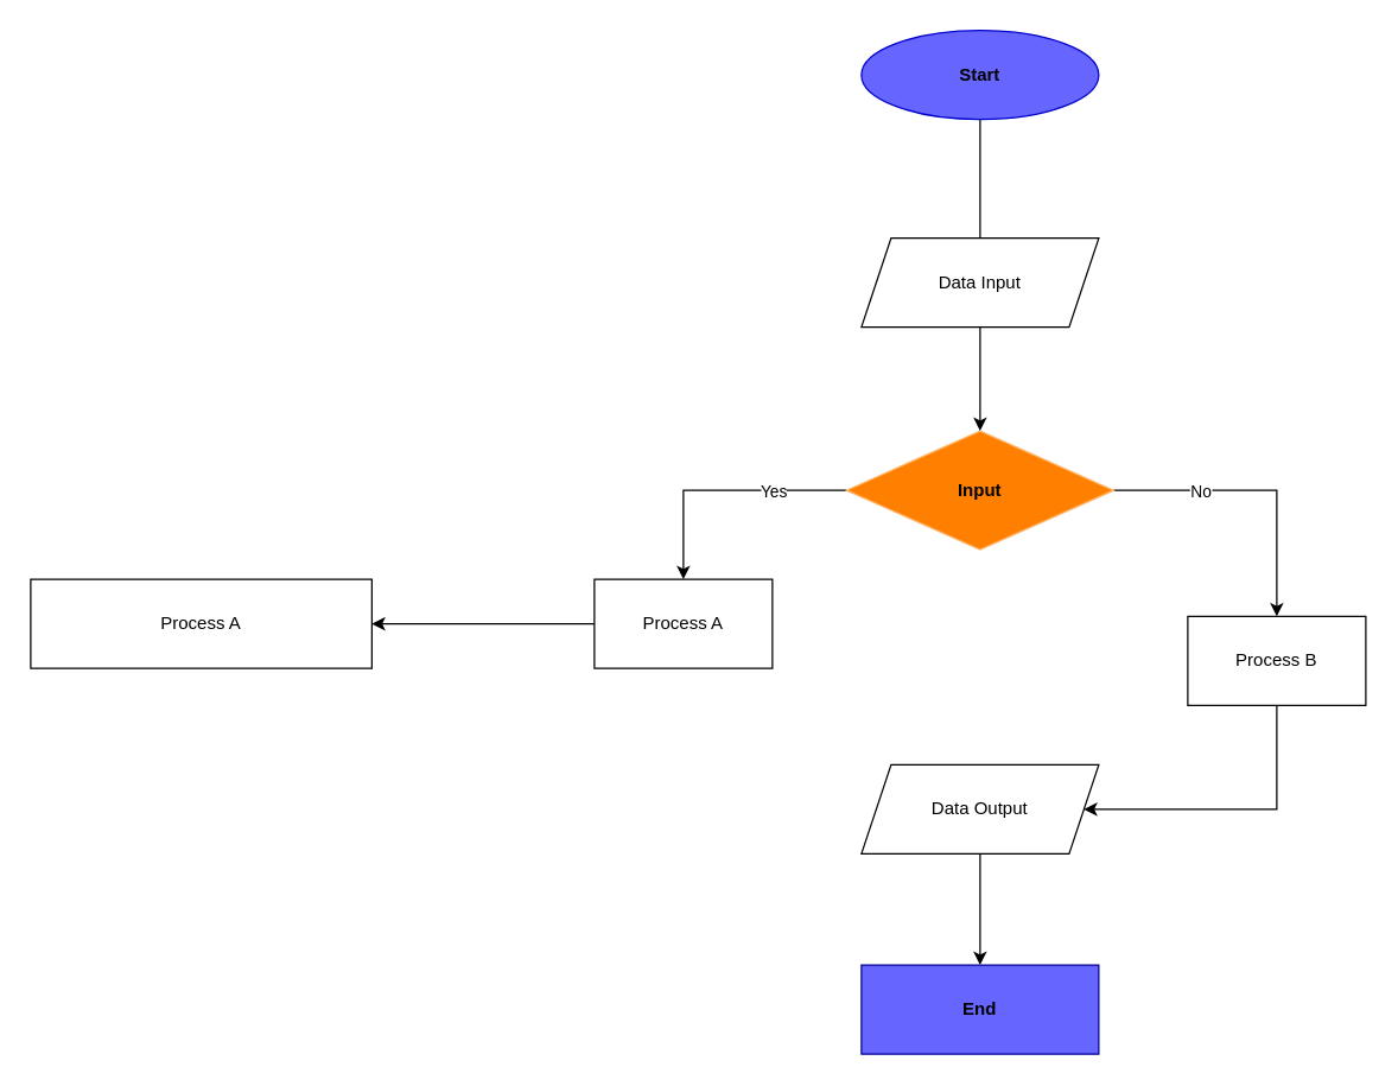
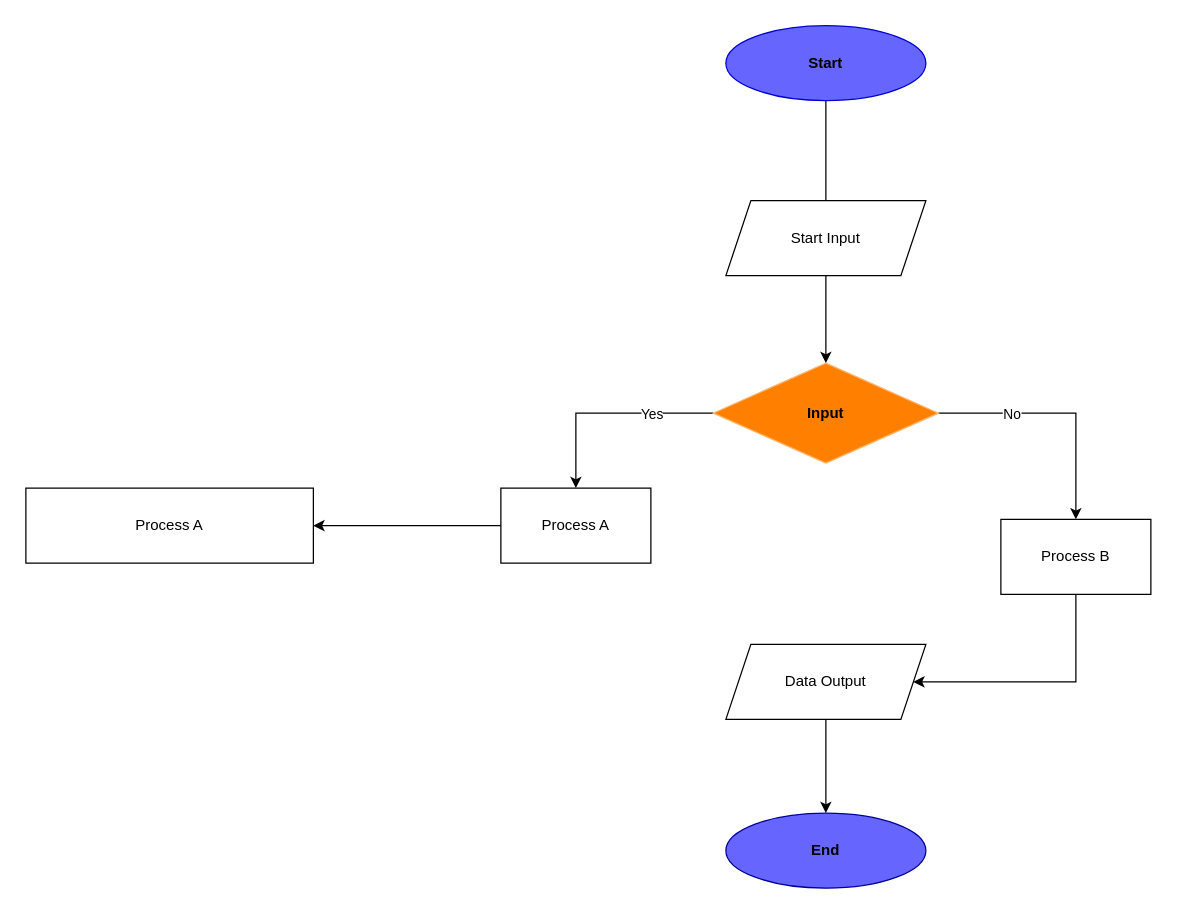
- <mxCell id="16" value="Data Input" style="shape=parallelogram;perimeter=parallelogramPerimeter;whiteSpace=wrap;html=1;fixedSize=1;" parent="1" vertex="1"><mxGeometry x="580" y="160" width="160" height="60" as="geometry" /></mxCell>
+ <mxCell id="16" value="Start Input" style="shape=parallelogram;perimeter=parallelogramPerimeter;whiteSpace=wrap;html=1;fixedSize=1;" parent="1" vertex="1"><mxGeometry x="580" y="160" width="160" height="60" as="geometry" /></mxCell>
- <mxCell id="17" value="&lt;b&gt;End&lt;/b&gt;" style="whiteSpace=wrap;html=1;fillColor=#6666FF;strokeColor=#000099;rounded=0;" parent="1" vertex="1"><mxGeometry x="580" y="650" width="160" height="60" as="geometry" /></mxCell>
+ <mxCell id="17" value="&lt;b&gt;End&lt;/b&gt;" style="ellipse;whiteSpace=wrap;html=1;fillColor=#6666FF;strokeColor=#000099;" parent="1" vertex="1"><mxGeometry x="580" y="650" width="160" height="60" as="geometry" /></mxCell>
